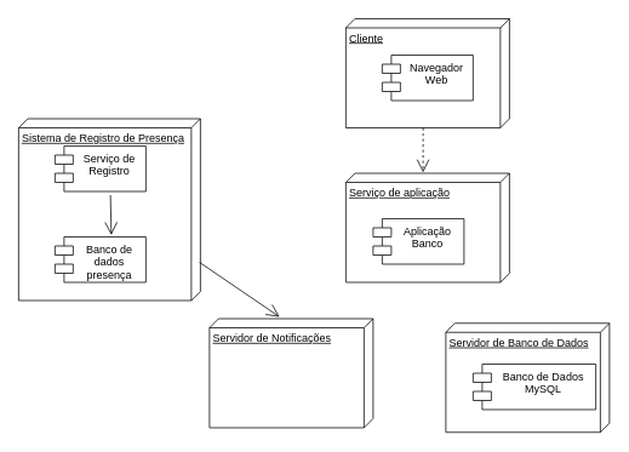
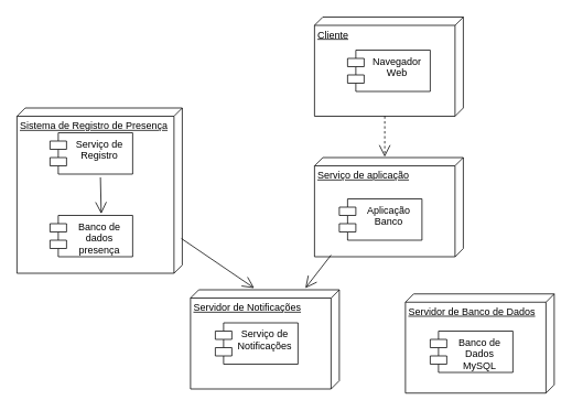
+ <mxCell id="15" value="" style="endArrow=open;endFill=1;endSize=12;html=1;rounded=0;exitX=0.983;exitY=0.889;exitDx=0;exitDy=0;exitPerimeter=0;entryX=-0.017;entryY=0.228;entryDx=0;entryDy=0;entryPerimeter=0;" edge="1" parent="1" source="7" target="11"><mxGeometry width="160" relative="1" as="geometry"><mxPoint x="230" y="290" as="sourcePoint" /><mxPoint x="390" y="290" as="targetPoint" /></mxGeometry></mxCell>
+ <mxCell id="12" value="Serviço de Notificações" style="shape=module;align=left;spacingLeft=20;align=center;verticalAlign=top;whiteSpace=wrap;html=1;" vertex="1" parent="1"><mxGeometry x="260" y="390" width="100" height="50" as="geometry" /></mxCell>
- <mxCell id="14" value="Banco de Dados MySQL" style="shape=module;align=left;spacingLeft=20;align=center;verticalAlign=top;whiteSpace=wrap;html=1;" vertex="1" parent="1"><mxGeometry x="520" y="400" width="135" height="50" as="geometry" /></mxCell>
+ <mxCell id="14" value="Banco de Dados MySQL" style="shape=module;align=left;spacingLeft=20;align=center;verticalAlign=top;whiteSpace=wrap;html=1;" vertex="1" parent="1"><mxGeometry x="520" y="400" width="100" height="50" as="geometry" /></mxCell>
